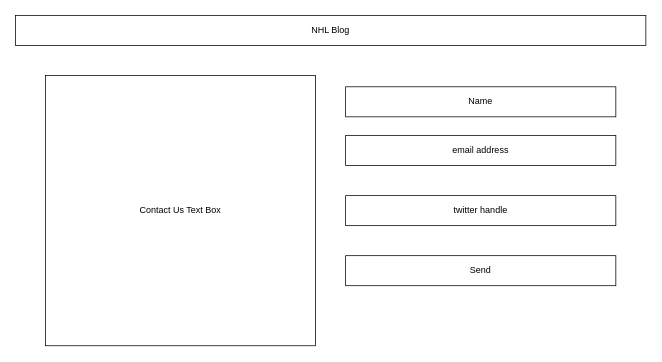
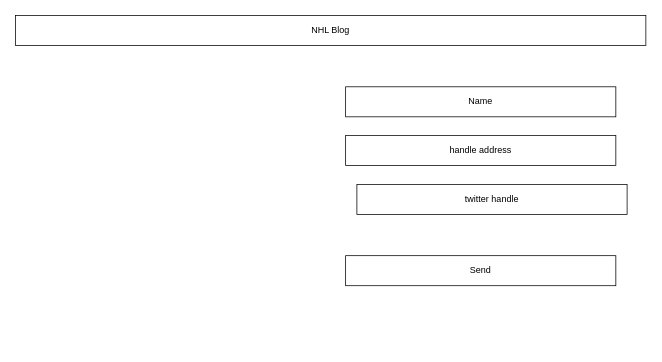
- <mxCell id="5" value="email address" style="rounded=0;whiteSpace=wrap;html=1;" vertex="1" parent="1"><mxGeometry x="460" y="180" width="360" height="40" as="geometry" /></mxCell>
+ <mxCell id="5" value="handle address" style="rounded=0;whiteSpace=wrap;html=1;" vertex="1" parent="1"><mxGeometry x="460" y="180" width="360" height="40" as="geometry" /></mxCell>
- <mxCell id="3" value="Contact Us Text Box" style="whiteSpace=wrap;html=1;aspect=fixed;" vertex="1" parent="1"><mxGeometry x="60" y="100" width="360" height="360" as="geometry" /></mxCell>
- <mxCell id="6" value="twitter handle" style="rounded=0;whiteSpace=wrap;html=1;" vertex="1" parent="1"><mxGeometry x="460" y="260" width="360" height="40" as="geometry" /></mxCell>
+ <mxCell id="6" value="twitter handle" style="rounded=0;whiteSpace=wrap;html=1;" vertex="1" parent="1"><mxGeometry x="475" y="245" width="360" height="40" as="geometry" /></mxCell>
